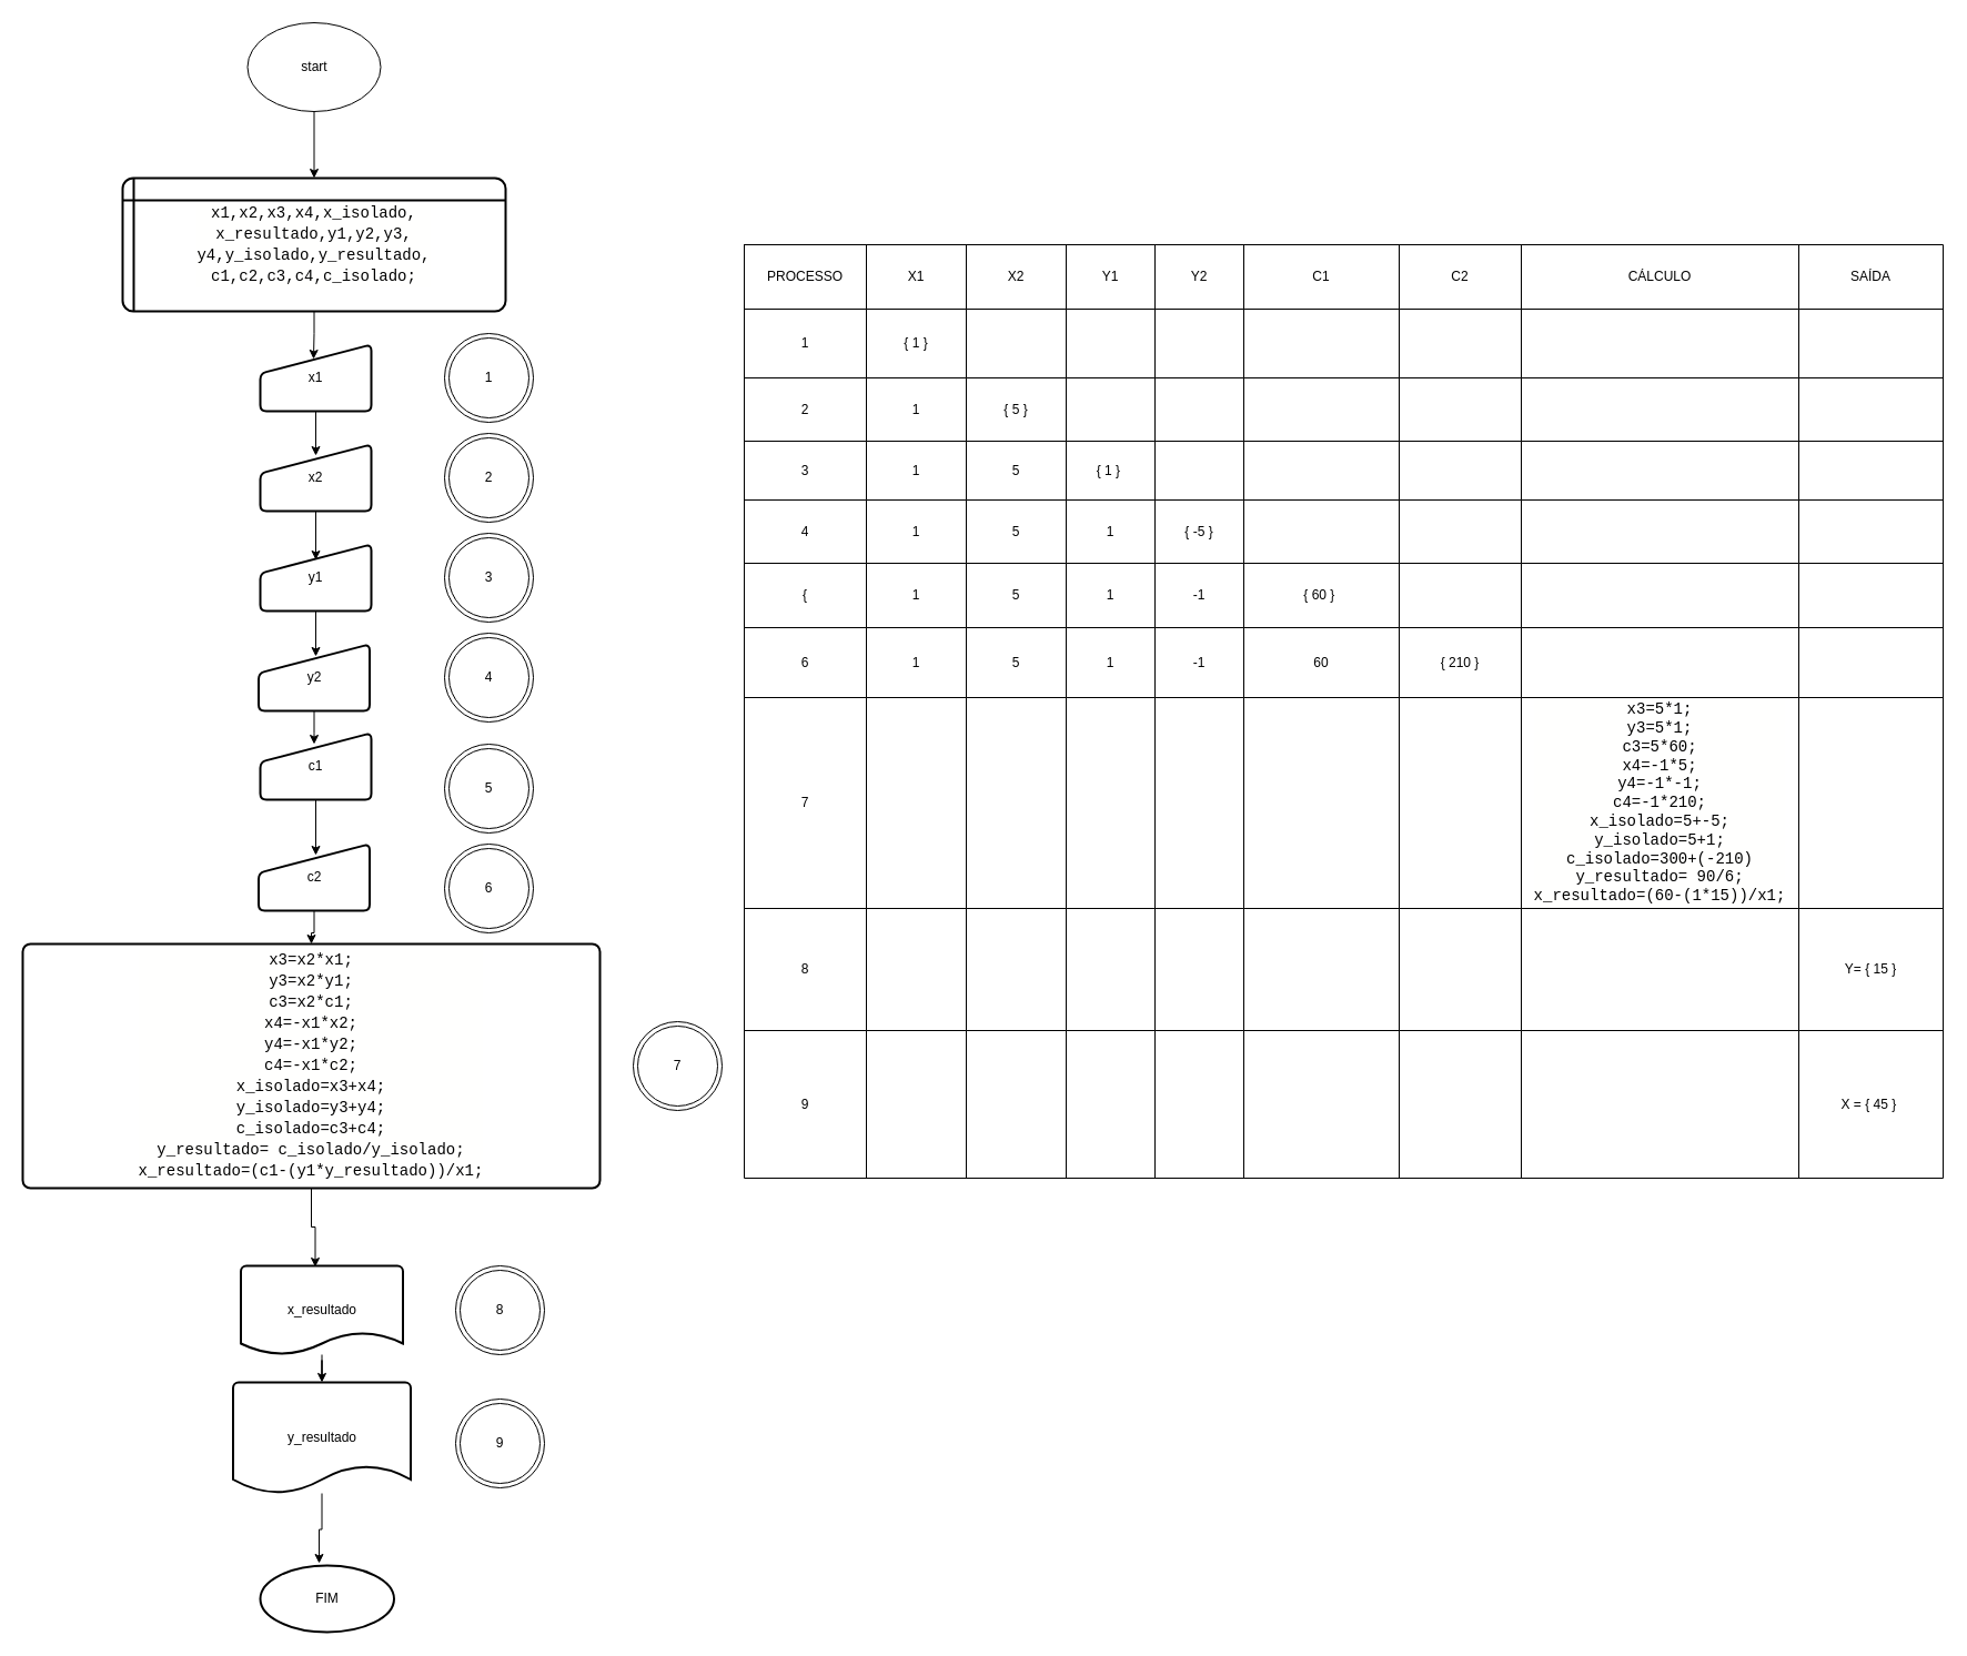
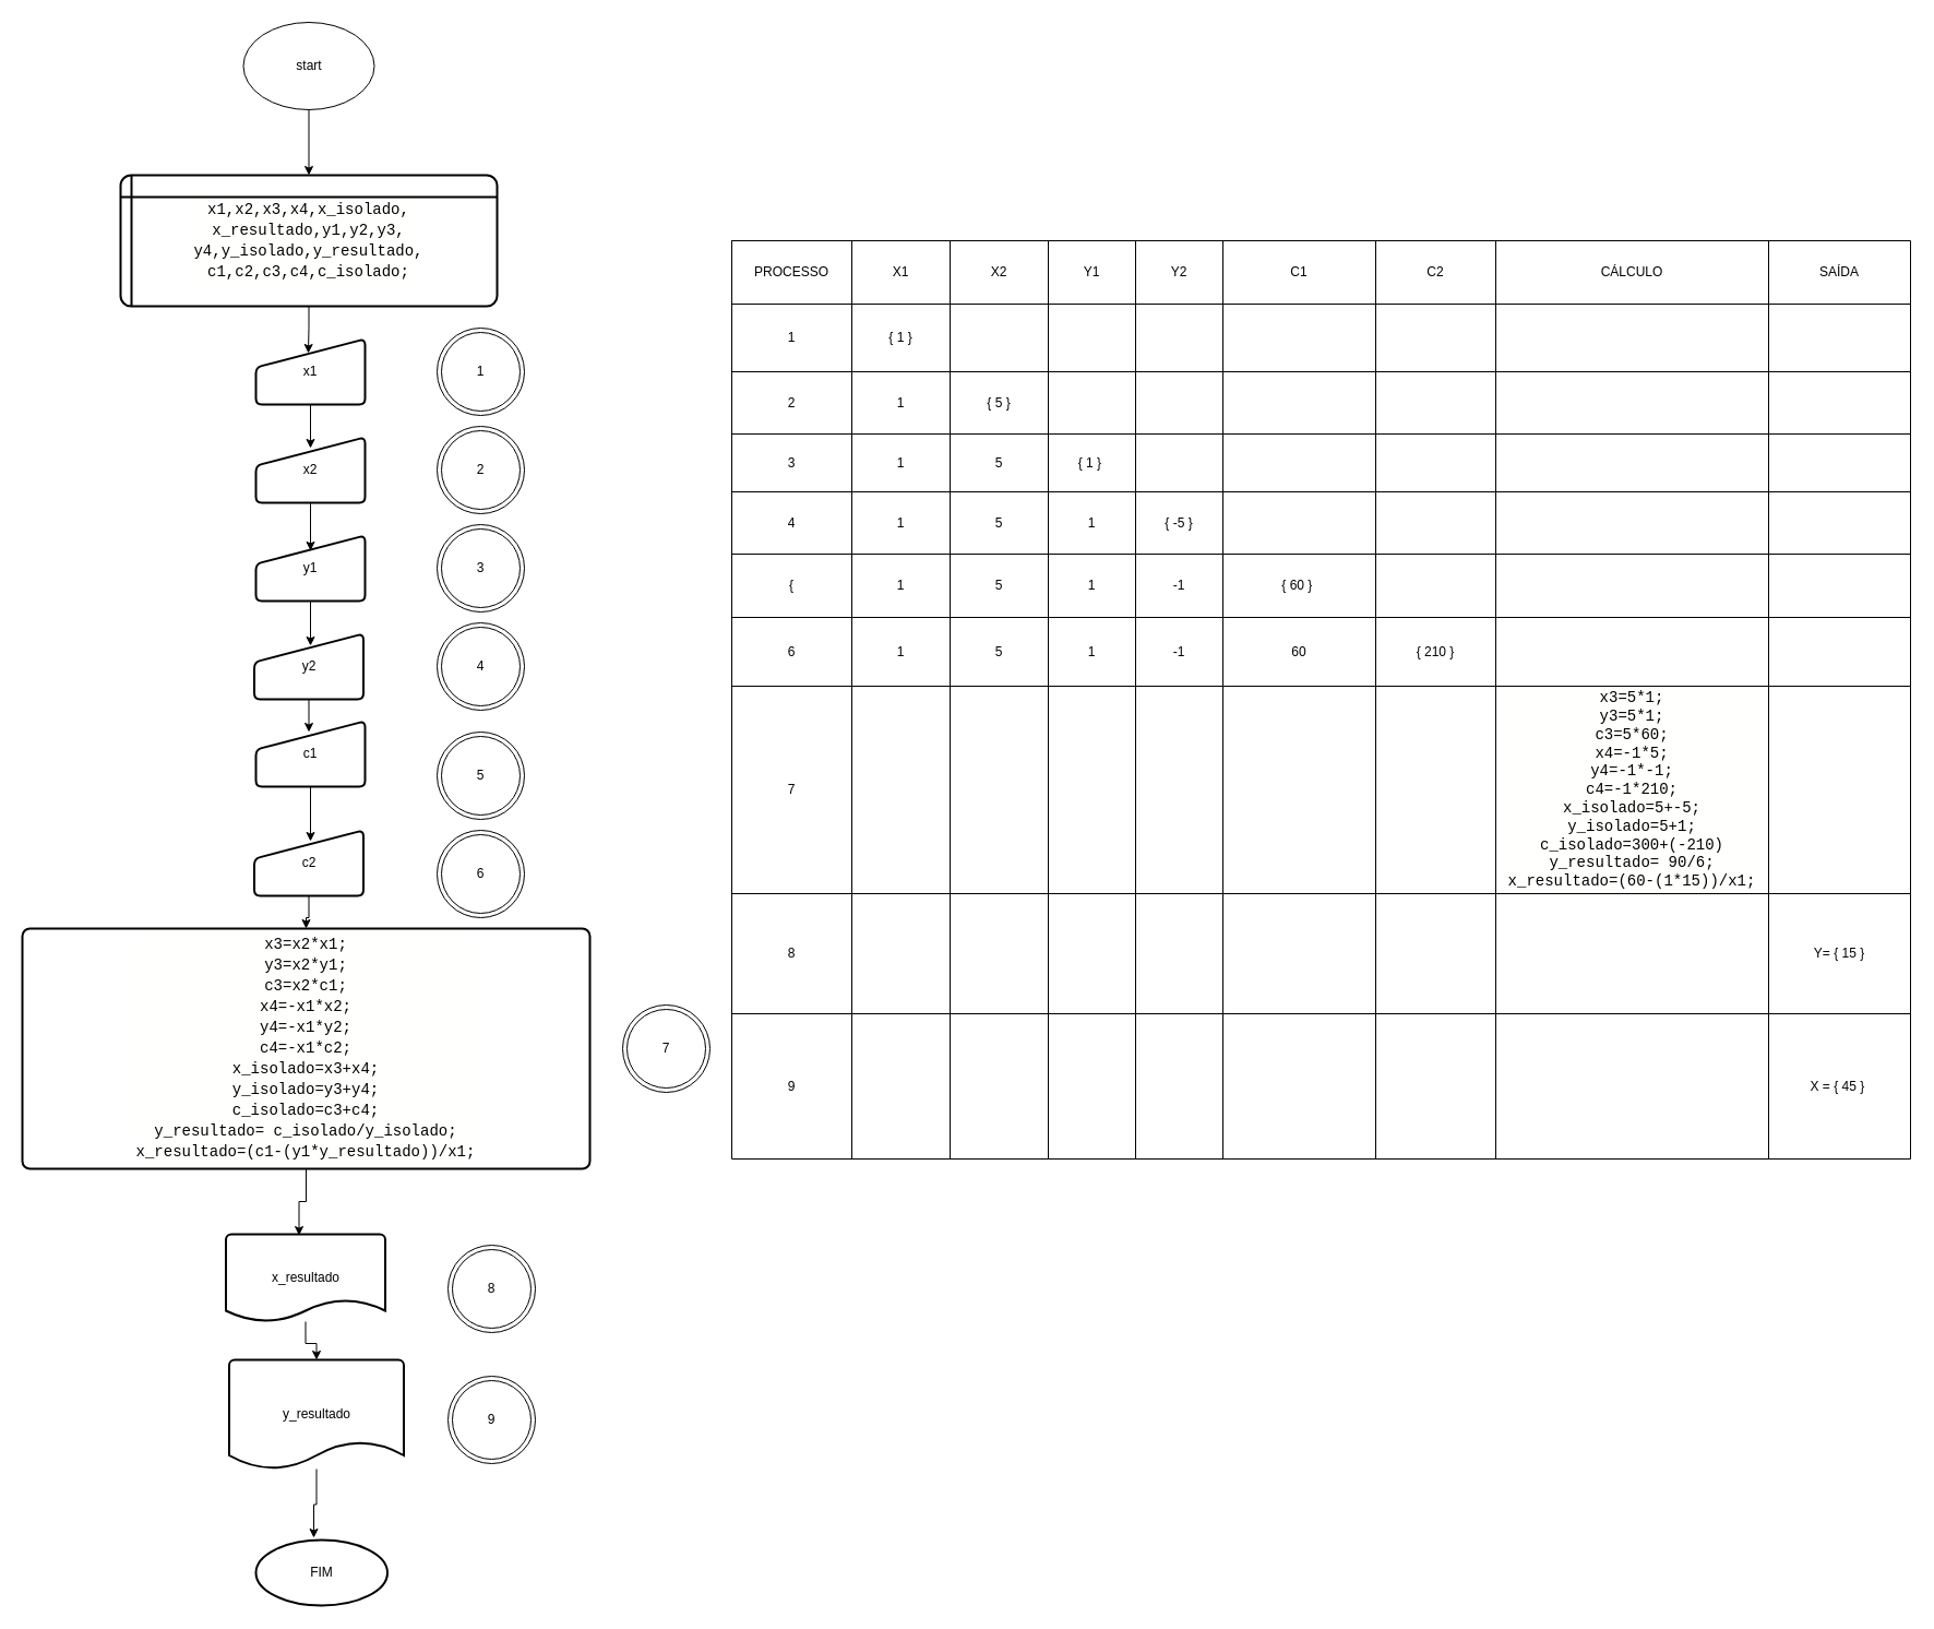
- <mxCell id="22" value="x_resultado" style="strokeWidth=2;html=1;shape=mxgraph.flowchart.document2;whiteSpace=wrap;size=0.25;" vertex="1" parent="1"><mxGeometry x="216.5" y="1140" width="146" height="80" as="geometry" /></mxCell>
+ <mxCell id="22" value="x_resultado" style="strokeWidth=2;html=1;shape=mxgraph.flowchart.document2;whiteSpace=wrap;size=0.25;" vertex="1" parent="1"><mxGeometry x="206.5" y="1130" width="146" height="80" as="geometry" /></mxCell>
